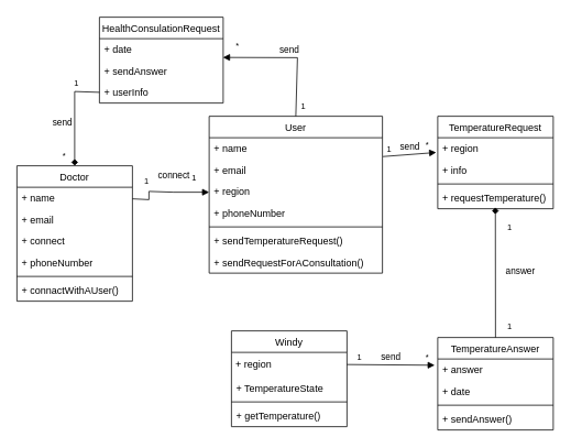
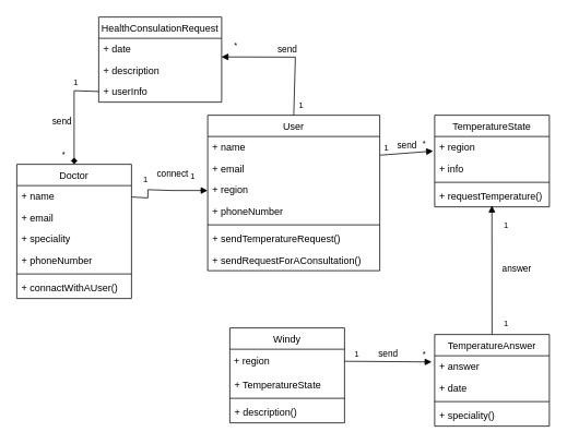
- <mxCell id="19" value="+ sendAnswer" style="text;strokeColor=none;fillColor=none;align=left;verticalAlign=top;spacingLeft=4;spacingRight=4;overflow=hidden;rotatable=0;points=[[0,0.5],[1,0.5]];portConstraint=eastwest;" parent="17" vertex="1"><mxGeometry y="52" width="150" height="26" as="geometry" /></mxCell>
+ <mxCell id="19" value="+ description" style="text;strokeColor=none;fillColor=none;align=left;verticalAlign=top;spacingLeft=4;spacingRight=4;overflow=hidden;rotatable=0;points=[[0,0.5],[1,0.5]];portConstraint=eastwest;" parent="17" vertex="1"><mxGeometry y="52" width="150" height="26" as="geometry" /></mxCell>
- <mxCell id="2" value="TemperatureRequest" style="swimlane;fontStyle=0;childLayout=stackLayout;horizontal=1;startSize=26;fillColor=none;horizontalStack=0;resizeParent=1;resizeParentMax=0;resizeLast=0;collapsible=1;marginBottom=0;" parent="1" vertex="1"><mxGeometry x="530" y="140" width="140" height="112" as="geometry" /></mxCell>
+ <mxCell id="2" value="TemperatureState" style="swimlane;fontStyle=0;childLayout=stackLayout;horizontal=1;startSize=26;fillColor=none;horizontalStack=0;resizeParent=1;resizeParentMax=0;resizeLast=0;collapsible=1;marginBottom=0;" parent="1" vertex="1"><mxGeometry x="530" y="140" width="140" height="112" as="geometry" /></mxCell>
- <mxCell id="29" value="answer" style="html=1;verticalAlign=bottom;endArrow=diamond;curved=0;rounded=0;exitX=0.5;exitY=0;exitDx=0;exitDy=0;entryX=0.499;entryY=0.937;entryDx=0;entryDy=0;entryPerimeter=0;" parent="1" source="7" target="6" edge="1"><mxGeometry x="-0.093" y="-30" width="80" relative="1" as="geometry"><mxPoint x="470" y="350" as="sourcePoint" /><mxPoint x="600" y="210" as="targetPoint" /><mxPoint as="offset" /></mxGeometry></mxCell>
+ <mxCell id="29" value="answer" style="html=1;verticalAlign=bottom;endArrow=block;curved=0;rounded=0;exitX=0.5;exitY=0;exitDx=0;exitDy=0;entryX=0.499;entryY=0.937;entryDx=0;entryDy=0;entryPerimeter=0;" parent="1" source="7" target="6" edge="1"><mxGeometry x="-0.093" y="-30" width="80" relative="1" as="geometry"><mxPoint x="470" y="350" as="sourcePoint" /><mxPoint x="600" y="210" as="targetPoint" /><mxPoint as="offset" /></mxGeometry></mxCell>
- <mxCell id="24" value="+ connect" style="text;strokeColor=none;fillColor=none;align=left;verticalAlign=top;spacingLeft=4;spacingRight=4;overflow=hidden;rotatable=0;points=[[0,0.5],[1,0.5]];portConstraint=eastwest;" parent="21" vertex="1"><mxGeometry y="78" width="140" height="26" as="geometry" /></mxCell>
+ <mxCell id="24" value="+ speciality" style="text;strokeColor=none;fillColor=none;align=left;verticalAlign=top;spacingLeft=4;spacingRight=4;overflow=hidden;rotatable=0;points=[[0,0.5],[1,0.5]];portConstraint=eastwest;" parent="21" vertex="1"><mxGeometry y="78" width="140" height="26" as="geometry" /></mxCell>
- <mxCell id="16" value="+&amp;nbsp;getTemperature()&lt;span style=&quot;background-color: initial;&quot;&gt;&amp;nbsp;&lt;/span&gt;" style="text;strokeColor=none;fillColor=none;align=left;verticalAlign=top;spacingLeft=4;spacingRight=4;overflow=hidden;rotatable=0;points=[[0,0.5],[1,0.5]];portConstraint=eastwest;whiteSpace=wrap;html=1;" vertex="1" parent="12"><mxGeometry y="90" width="140" height="26" as="geometry" /></mxCell>
+ <mxCell id="16" value="+&amp;nbsp;description()&lt;span style=&quot;background-color: initial;&quot;&gt;&amp;nbsp;&lt;/span&gt;" style="text;strokeColor=none;fillColor=none;align=left;verticalAlign=top;spacingLeft=4;spacingRight=4;overflow=hidden;rotatable=0;points=[[0,0.5],[1,0.5]];portConstraint=eastwest;whiteSpace=wrap;html=1;" vertex="1" parent="12"><mxGeometry y="90" width="140" height="26" as="geometry" /></mxCell>
- <mxCell id="11" value="+&amp;nbsp;sendAnswer()&lt;br&gt;&amp;nbsp;&lt;br&gt;&amp;nbsp;" style="text;strokeColor=none;fillColor=none;align=left;verticalAlign=top;spacingLeft=4;spacingRight=4;overflow=hidden;rotatable=0;points=[[0,0.5],[1,0.5]];portConstraint=eastwest;whiteSpace=wrap;html=1;" vertex="1" parent="7"><mxGeometry y="86" width="140" height="26" as="geometry" /></mxCell>
+ <mxCell id="11" value="+&amp;nbsp;speciality()&lt;br&gt;&amp;nbsp;&lt;br&gt;&amp;nbsp;" style="text;strokeColor=none;fillColor=none;align=left;verticalAlign=top;spacingLeft=4;spacingRight=4;overflow=hidden;rotatable=0;points=[[0,0.5],[1,0.5]];portConstraint=eastwest;whiteSpace=wrap;html=1;" vertex="1" parent="7"><mxGeometry y="86" width="140" height="26" as="geometry" /></mxCell>
